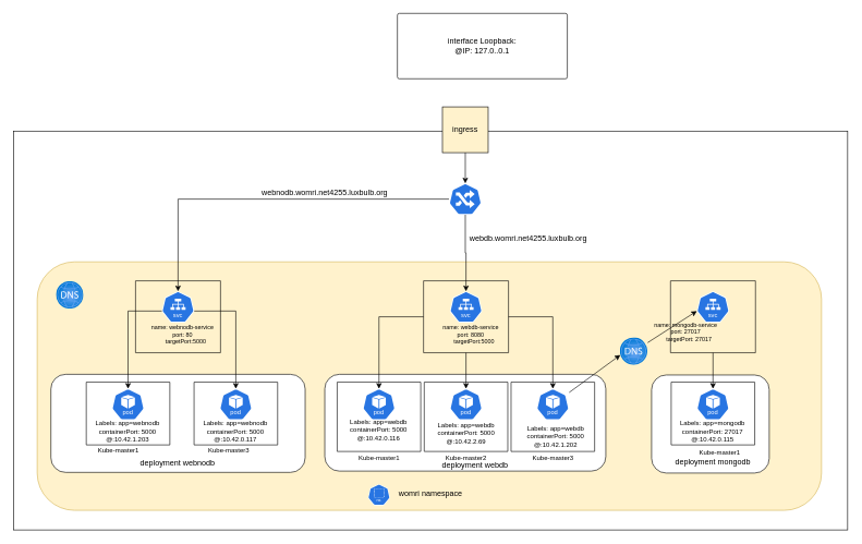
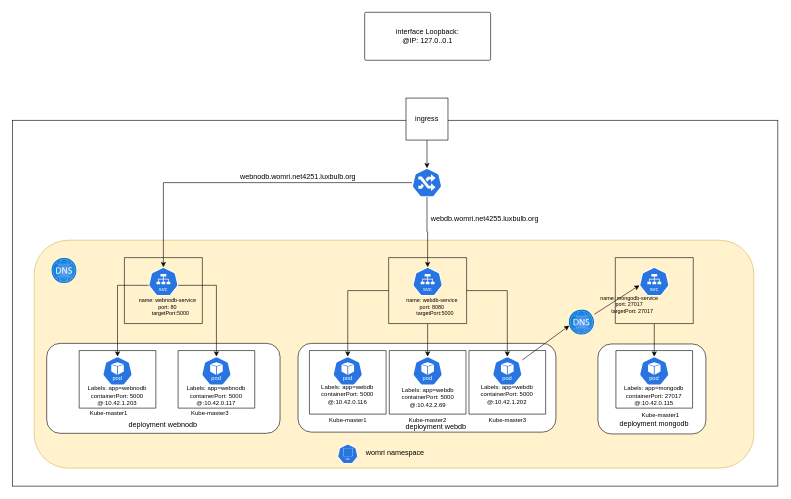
- <mxCell id="5" value="interface Loopback:&lt;div&gt;@IP: 127.0..0.1&lt;/div&gt;" style="rounded=1;whiteSpace=wrap;html=1;arcSize=3;" parent="1" vertex="1"><mxGeometry x="607.08" y="20" width="260" height="100" as="geometry" /></mxCell>
+ <mxCell id="5" value="interface Loopback:&lt;div&gt;@IP: 127.0..0.1&lt;/div&gt;" style="rounded=1;whiteSpace=wrap;html=1;arcSize=3;" parent="1" vertex="1"><mxGeometry x="607.08" y="20" width="210" height="80" as="geometry" /></mxCell>
- <mxCell id="10" value="ingress" style="whiteSpace=wrap;html=1;aspect=fixed;fillColor=#fff2cc;" parent="1" vertex="1"><mxGeometry x="676" y="163" width="70" height="70" as="geometry" /></mxCell>
+ <mxCell id="10" value="ingress" style="whiteSpace=wrap;html=1;aspect=fixed;" parent="1" vertex="1"><mxGeometry x="676" y="163" width="70" height="70" as="geometry" /></mxCell>
- <mxCell id="55" value="webnodb.womri.net4255.luxbulb.org" style="text;strokeColor=none;align=center;fillColor=none;html=1;verticalAlign=middle;whiteSpace=wrap;rounded=0;" parent="1" vertex="1"><mxGeometry x="466" y="280" width="60" height="30" as="geometry" /></mxCell>
+ <mxCell id="55" value="webnodb.womri.net4251.luxbulb.org" style="text;strokeColor=none;align=center;fillColor=none;html=1;verticalAlign=middle;whiteSpace=wrap;rounded=0;" parent="1" vertex="1"><mxGeometry x="466" y="280" width="60" height="30" as="geometry" /></mxCell>
- <mxCell id="39" value="&lt;div&gt;Labels:&amp;nbsp;app=webdb&lt;/div&gt;containerPort: 5000&lt;div&gt;@:10.42.1.202&lt;/div&gt;" style="text;strokeColor=none;align=center;fillColor=none;html=1;verticalAlign=middle;whiteSpace=wrap;rounded=0;fontSize=10;" parent="37" vertex="1"><mxGeometry x="13.41" y="68" width="111.01" height="30" as="geometry" /></mxCell>
+ <mxCell id="39" value="&lt;div&gt;Labels:&amp;nbsp;app=webdb&lt;/div&gt;containerPort: 5000&lt;div&gt;@:10.42.1.202&lt;/div&gt;" style="text;strokeColor=none;align=center;fillColor=none;html=1;verticalAlign=middle;whiteSpace=wrap;rounded=0;fontSize=10;" parent="37" vertex="1"><mxGeometry x="8.41" y="58" width="111.01" height="30" as="geometry" /></mxCell>
